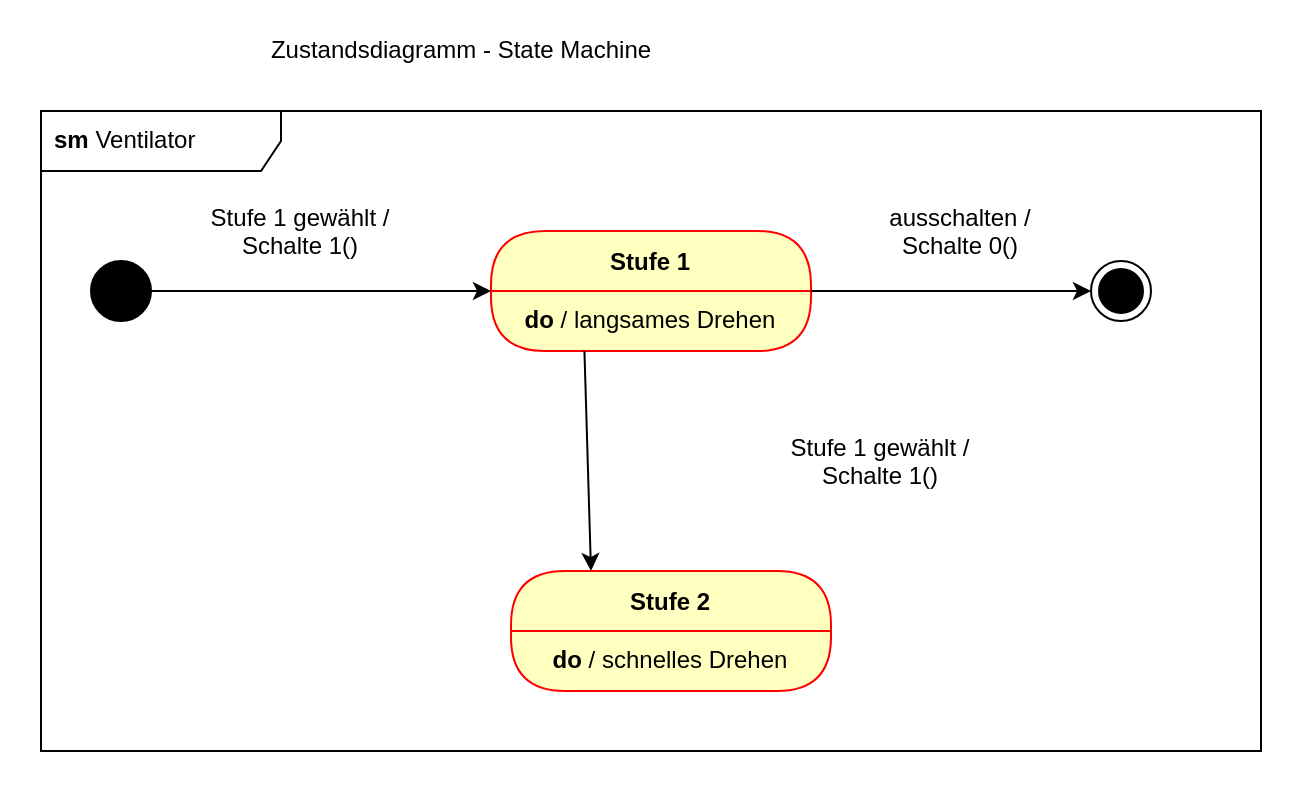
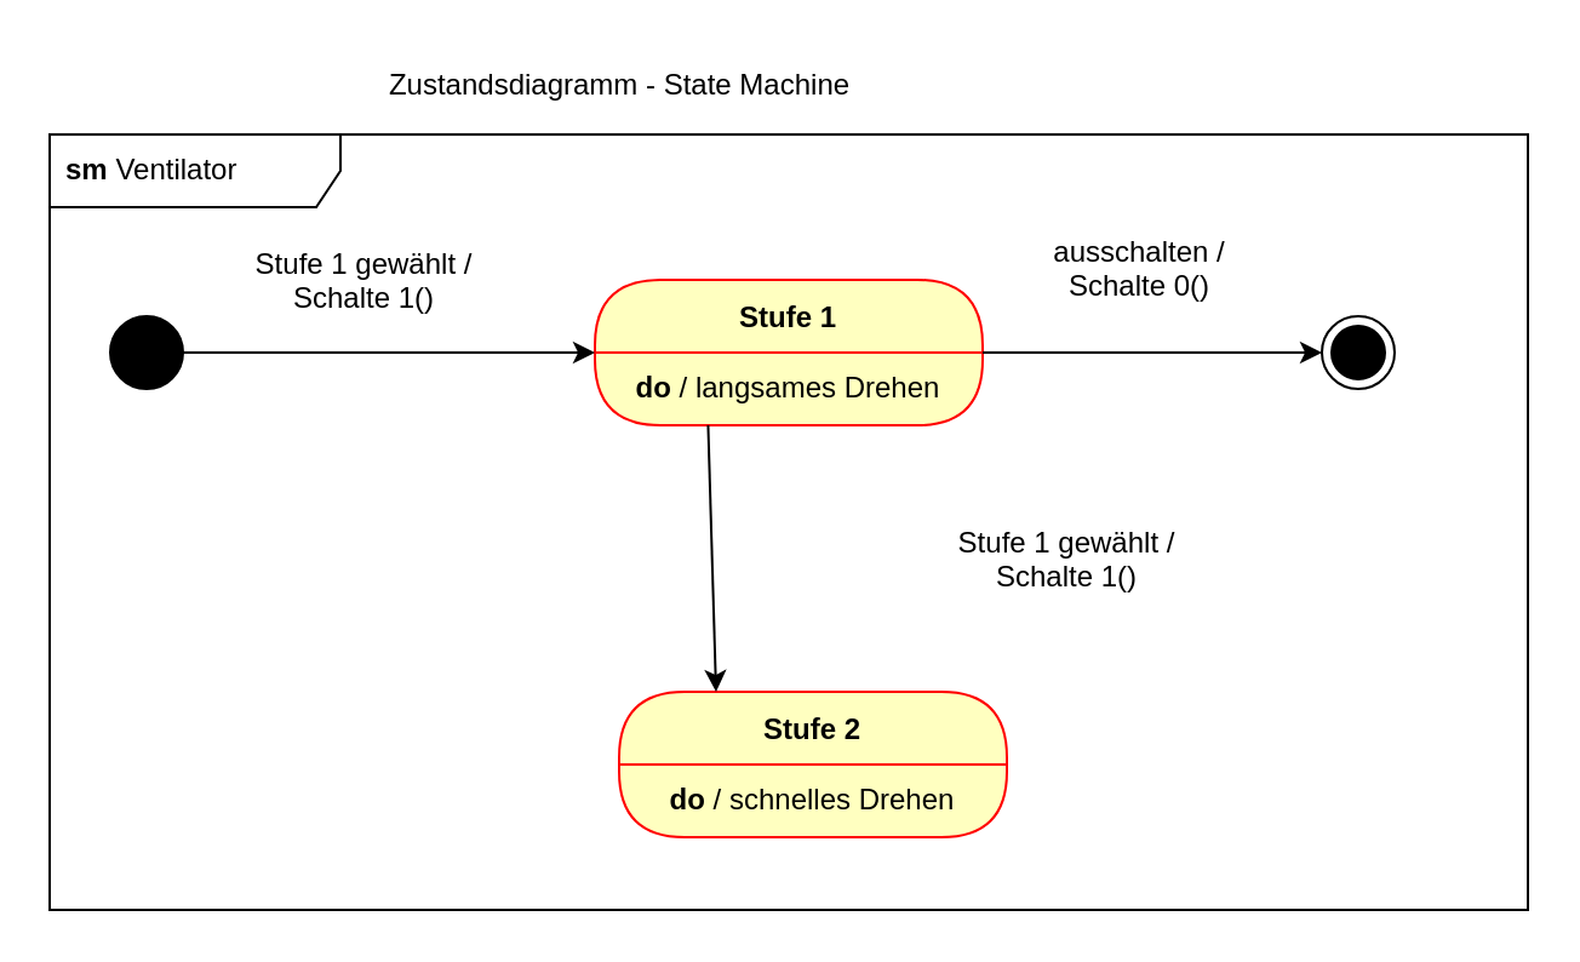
- <mxCell id="17" value="Zustandsdiagramm - State Machine" style="text;html=1;align=center;verticalAlign=middle;resizable=0;points=[];autosize=1;strokeColor=none;fillColor=none;" vertex="1" parent="1"><mxGeometry x="125" y="10" width="210" height="30" as="geometry" /></mxCell>
+ <mxCell id="17" value="Zustandsdiagramm - State Machine" style="text;html=1;align=center;verticalAlign=middle;resizable=0;points=[];autosize=1;strokeColor=none;fillColor=none;" vertex="1" parent="1"><mxGeometry x="150" y="20" width="210" height="30" as="geometry" /></mxCell>
- <mxCell id="13" value="ausschalten /&#10;Schalte 0()" style="text;align=center;verticalAlign=middle;dashed=0;" vertex="1" parent="1"><mxGeometry x="425" y="95" width="110" height="40" as="geometry" /></mxCell>
+ <mxCell id="13" value="ausschalten /&#10;Schalte 0()" style="text;align=center;verticalAlign=middle;dashed=0;" vertex="1" parent="1"><mxGeometry x="415" y="90" width="110" height="40" as="geometry" /></mxCell>
